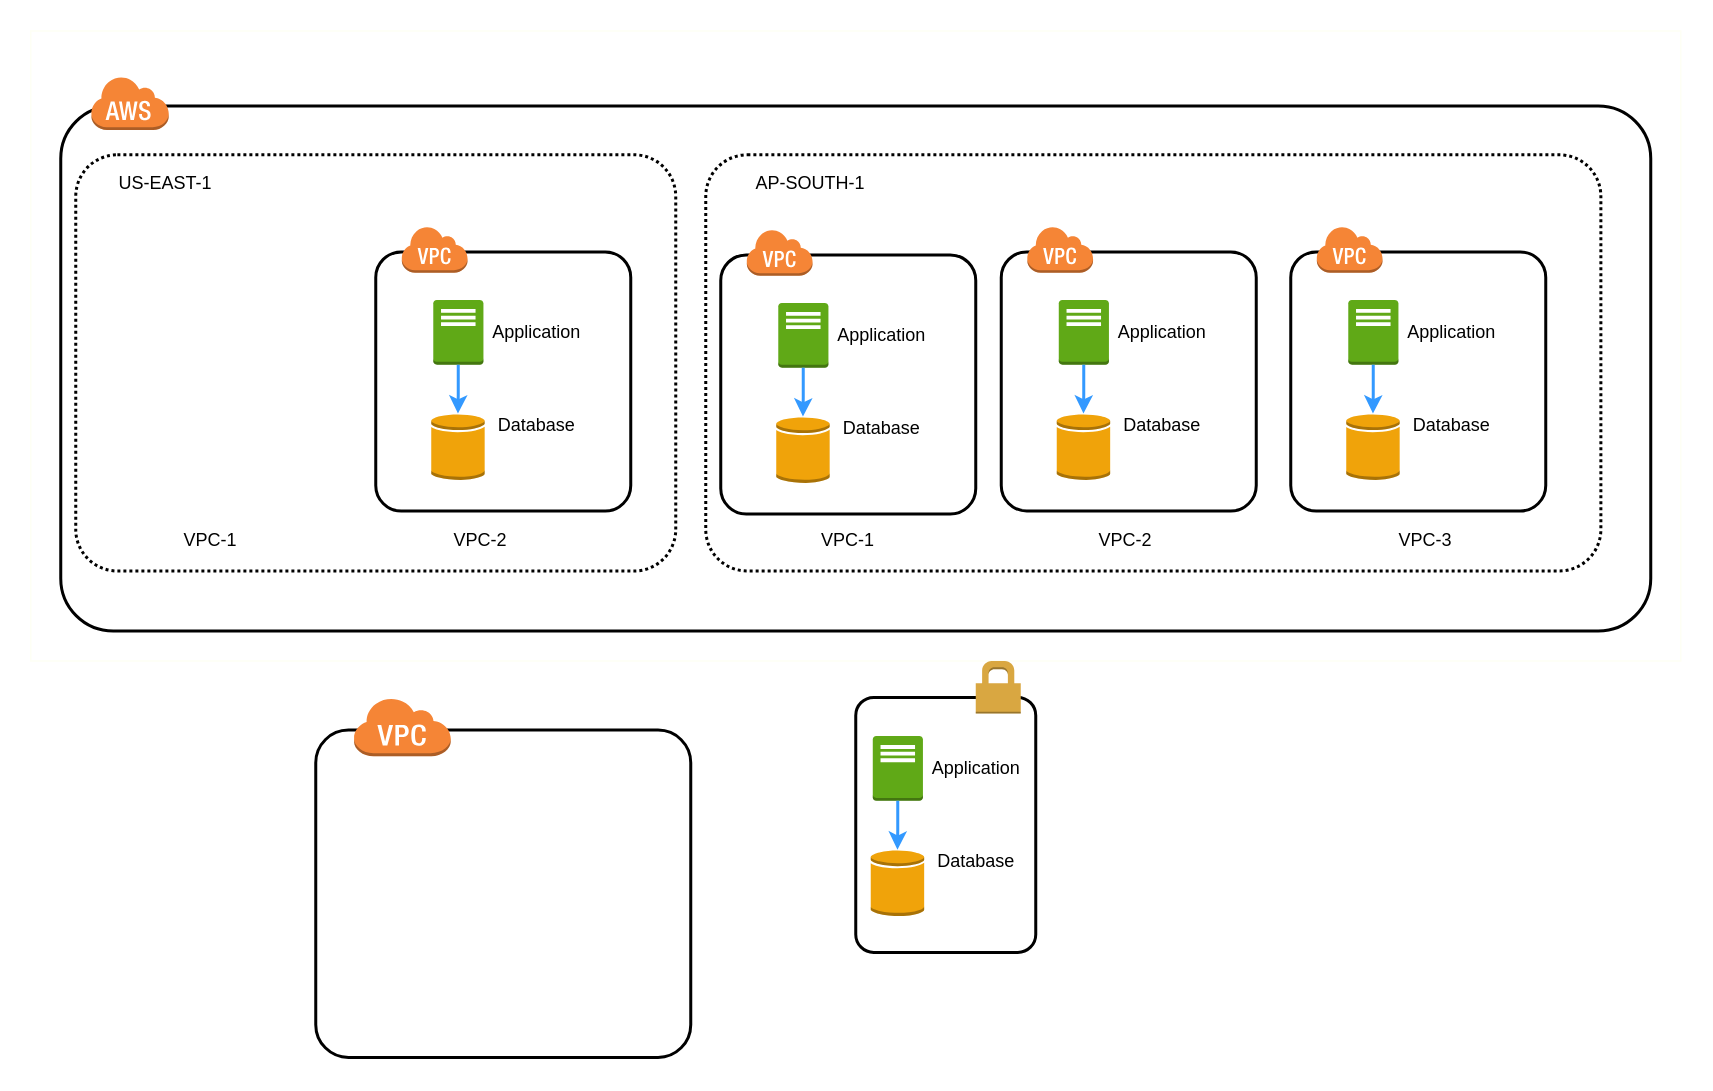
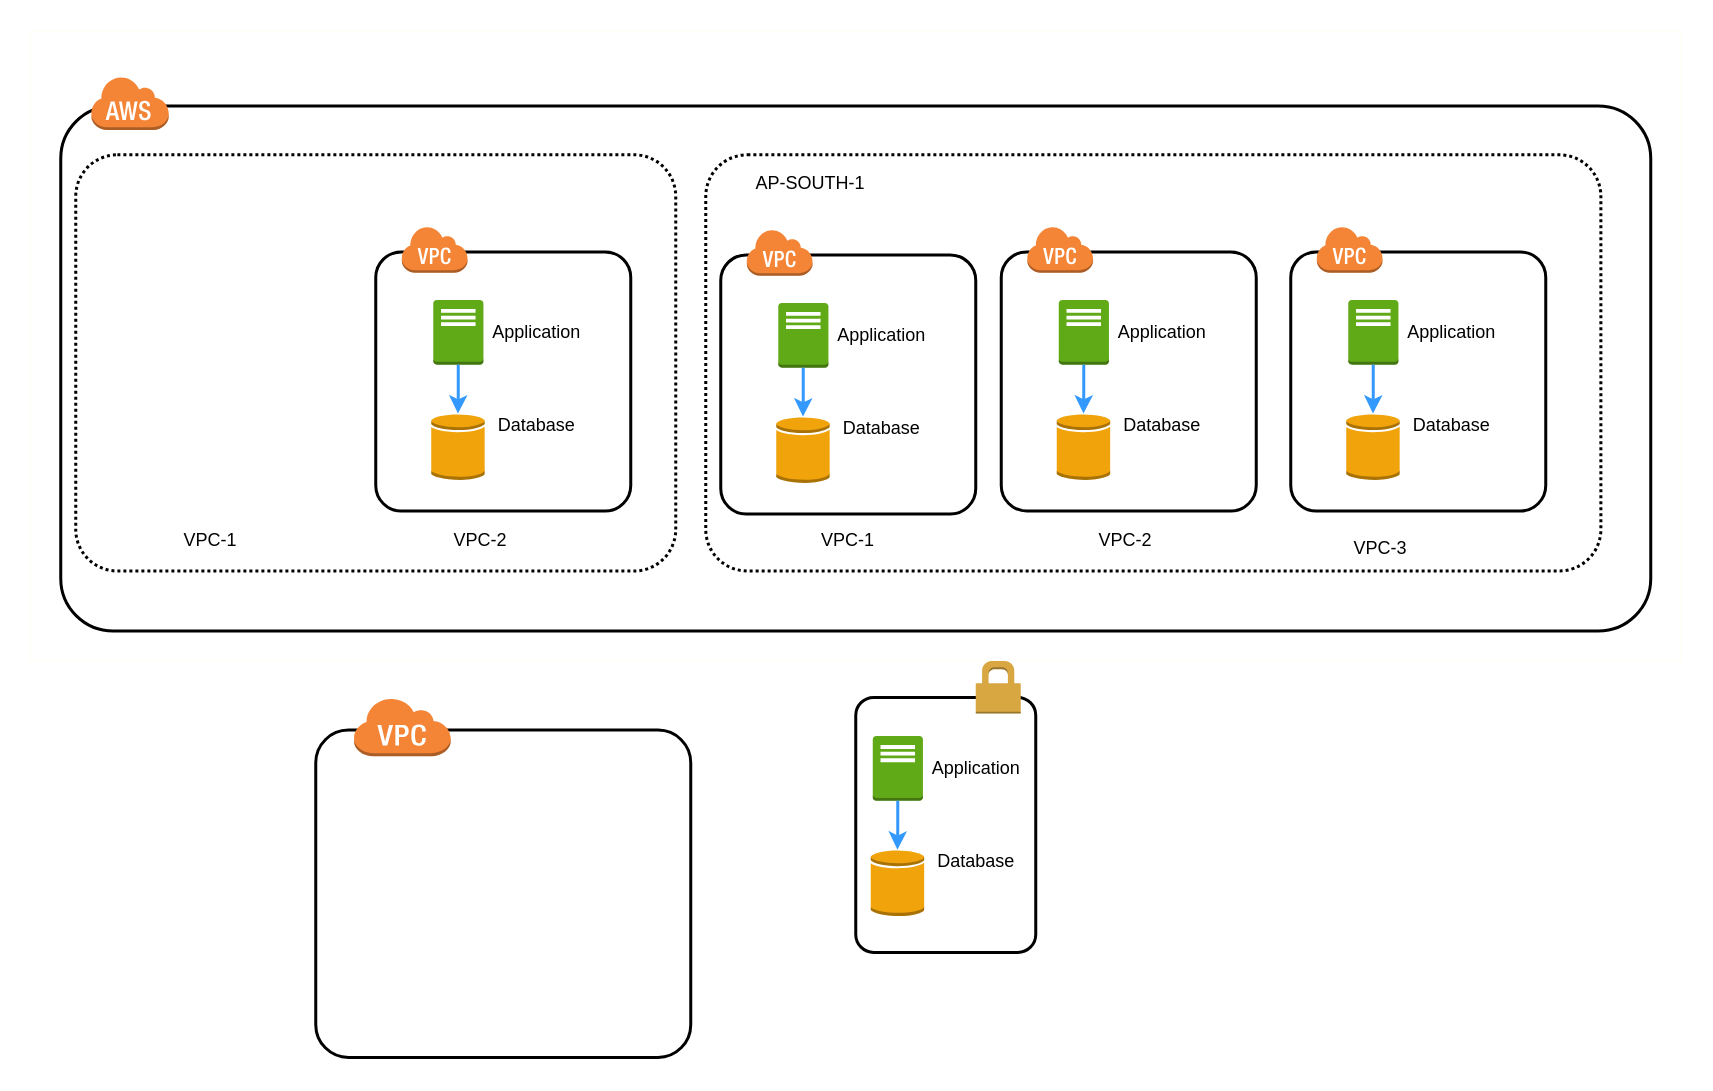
- <mxCell id="48" value="US-EAST-1" style="text;html=1;strokeColor=none;fillColor=none;align=center;verticalAlign=middle;whiteSpace=wrap;rounded=0;" parent="1" vertex="1"><mxGeometry x="70" y="112" width="80" height="20" as="geometry" /></mxCell>
- <mxCell id="53" value="VPC-3" style="text;html=1;strokeColor=none;fillColor=none;align=center;verticalAlign=middle;whiteSpace=wrap;rounded=0;" parent="1" vertex="1"><mxGeometry x="910" y="350" width="80" height="20" as="geometry" /></mxCell>
+ <mxCell id="53" value="VPC-3" style="text;html=1;strokeColor=none;fillColor=none;align=center;verticalAlign=middle;whiteSpace=wrap;rounded=0;" parent="1" vertex="1"><mxGeometry x="880" y="355" width="80" height="20" as="geometry" /></mxCell>
